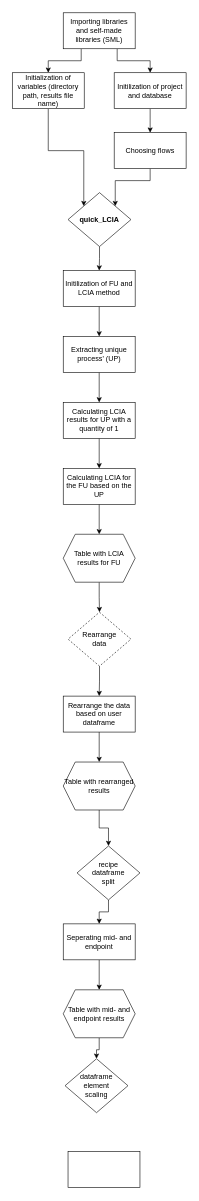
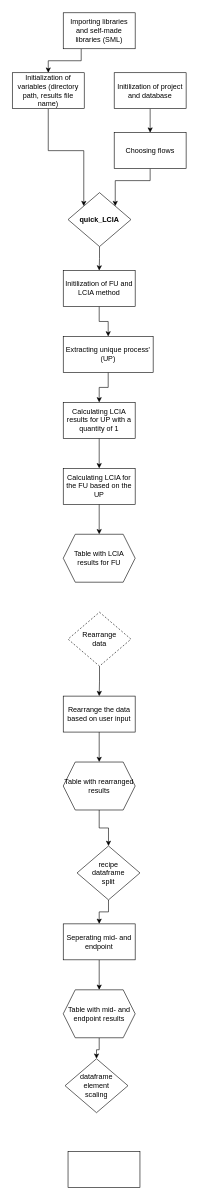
- <mxCell id="3" style="edgeStyle=orthogonalEdgeStyle;rounded=0;orthogonalLoop=1;jettySize=auto;html=1;exitX=0.75;exitY=1;exitDx=0;exitDy=0;entryX=0.5;entryY=0;entryDx=0;entryDy=0;" edge="1" parent="1" source="4" target="8"><mxGeometry relative="1" as="geometry" /></mxCell>
- <mxCell id="16" value="Extracting unique process' (UP)" style="rounded=0;whiteSpace=wrap;html=1;" vertex="1" parent="1"><mxGeometry x="105" y="560" width="120" height="60" as="geometry" /></mxCell>
+ <mxCell id="16" value="Extracting unique process' (UP)" style="rounded=0;whiteSpace=wrap;html=1;" vertex="1" parent="1"><mxGeometry x="105" y="560" width="150" height="60" as="geometry" /></mxCell>
- <mxCell id="21" value="" style="edgeStyle=orthogonalEdgeStyle;rounded=0;orthogonalLoop=1;jettySize=auto;html=1;" edge="1" parent="1" source="22" target="24"><mxGeometry relative="1" as="geometry" /></mxCell>
- <mxCell id="26" value="Rearrange the data based on user dataframe" style="rounded=0;whiteSpace=wrap;html=1;" vertex="1" parent="1"><mxGeometry x="105" y="1160" width="120" height="60" as="geometry" /></mxCell>
+ <mxCell id="26" value="Rearrange the data based on user input" style="rounded=0;whiteSpace=wrap;html=1;" vertex="1" parent="1"><mxGeometry x="105" y="1160" width="120" height="60" as="geometry" /></mxCell>
